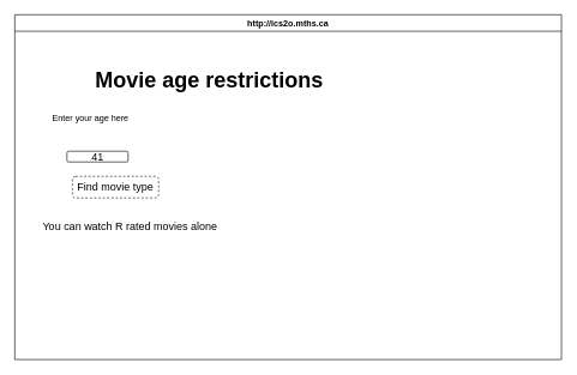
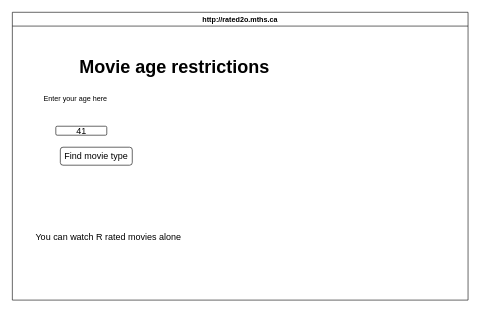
- <mxCell id="2" value="http://ics2o.mths.ca" style="swimlane;whiteSpace=wrap;html=1;" parent="1" vertex="1"><mxGeometry x="20" y="20" width="760" height="480" as="geometry" /></mxCell>
+ <mxCell id="2" value="http://rated2o.mths.ca" style="swimlane;whiteSpace=wrap;html=1;" parent="1" vertex="1"><mxGeometry x="20" y="20" width="760" height="480" as="geometry" /></mxCell>
- <mxCell id="4" value="Find movie type" style="rounded=1;whiteSpace=wrap;html=1;fontSize=15;dashed=1;" vertex="1" parent="1"><mxGeometry x="100" y="245" width="120" height="30" as="geometry" /></mxCell>
+ <mxCell id="4" value="Find movie type" style="rounded=1;whiteSpace=wrap;html=1;fontSize=15;" vertex="1" parent="1"><mxGeometry x="100" y="245" width="120" height="30" as="geometry" /></mxCell>
- <mxCell id="5" value="You can watch R rated movies alone" style="text;html=1;align=center;verticalAlign=middle;resizable=0;points=[];autosize=1;strokeColor=none;fillColor=none;fontSize=15;" vertex="1" parent="1"><mxGeometry x="50" y="300" width="260" height="30" as="geometry" /></mxCell>
+ <mxCell id="5" value="You can watch R rated movies alone" style="text;html=1;align=center;verticalAlign=middle;resizable=0;points=[];autosize=1;strokeColor=none;fillColor=none;fontSize=15;" vertex="1" parent="1"><mxGeometry x="50" y="380" width="260" height="30" as="geometry" /></mxCell>
